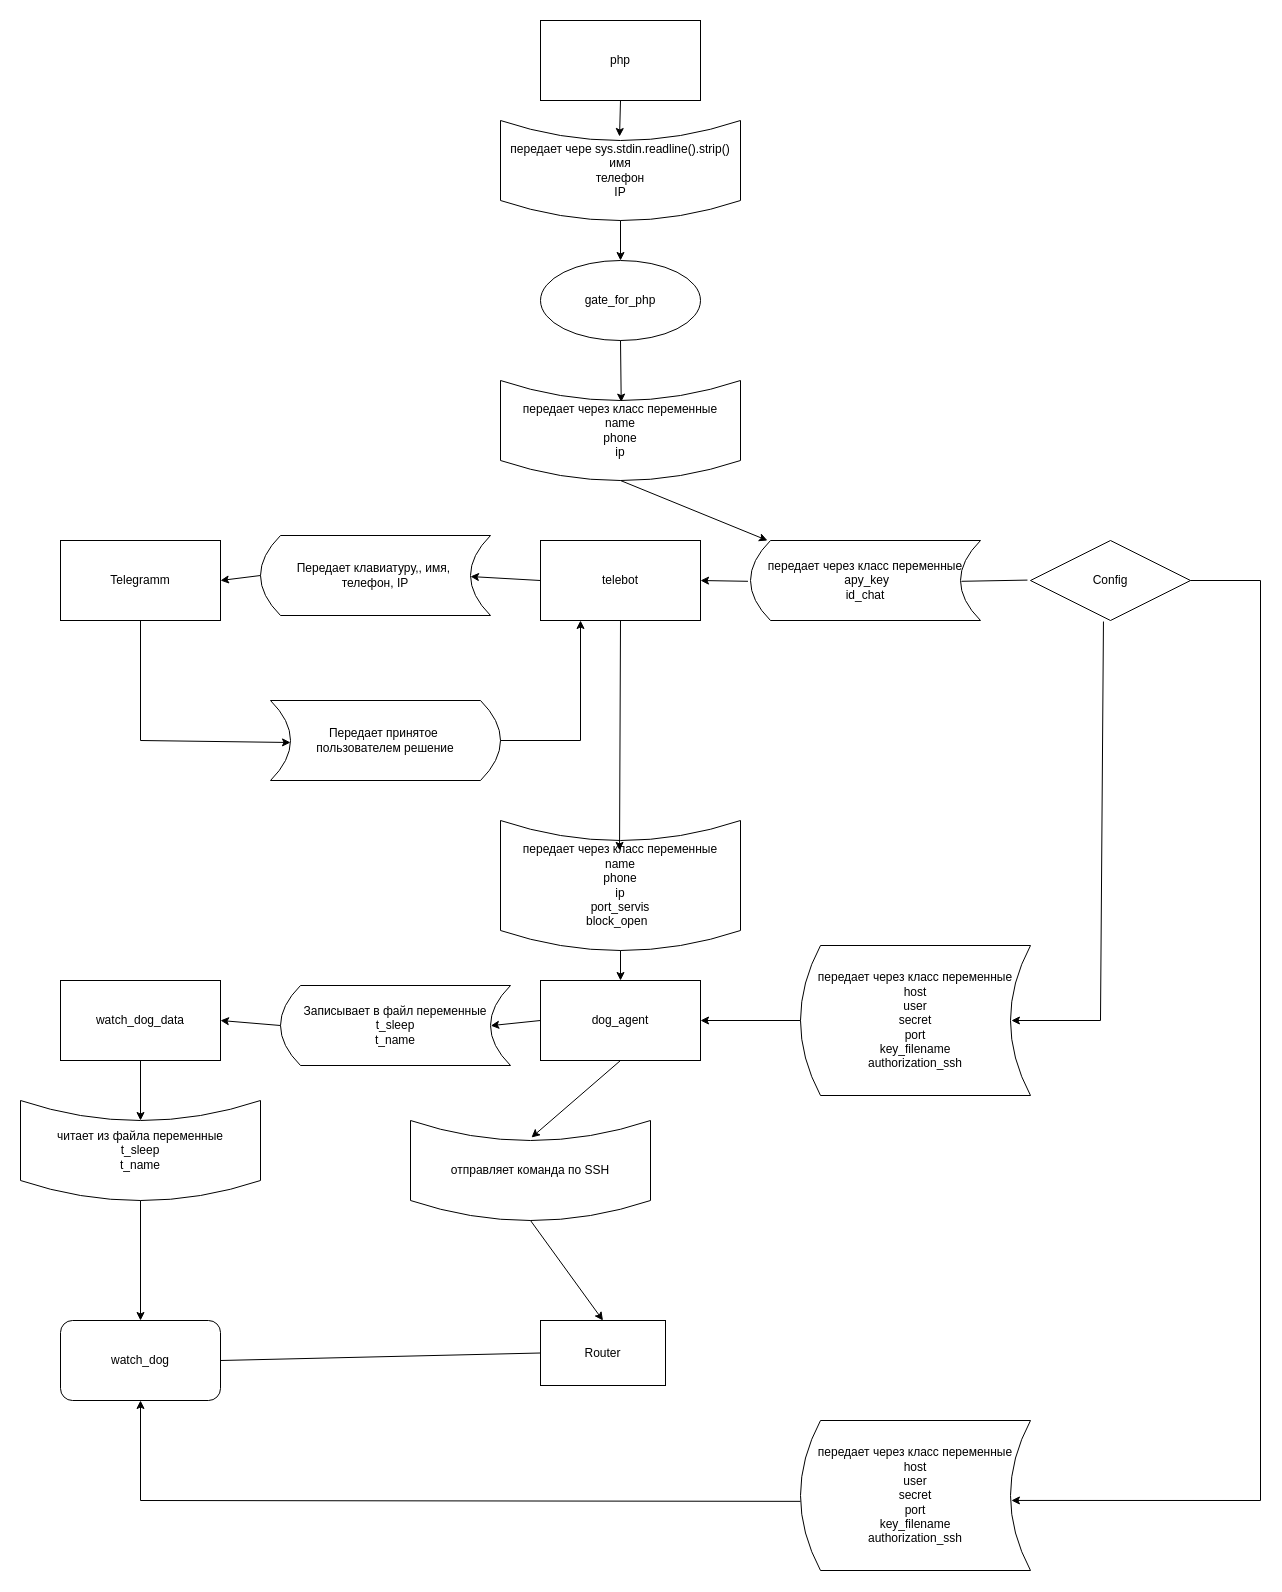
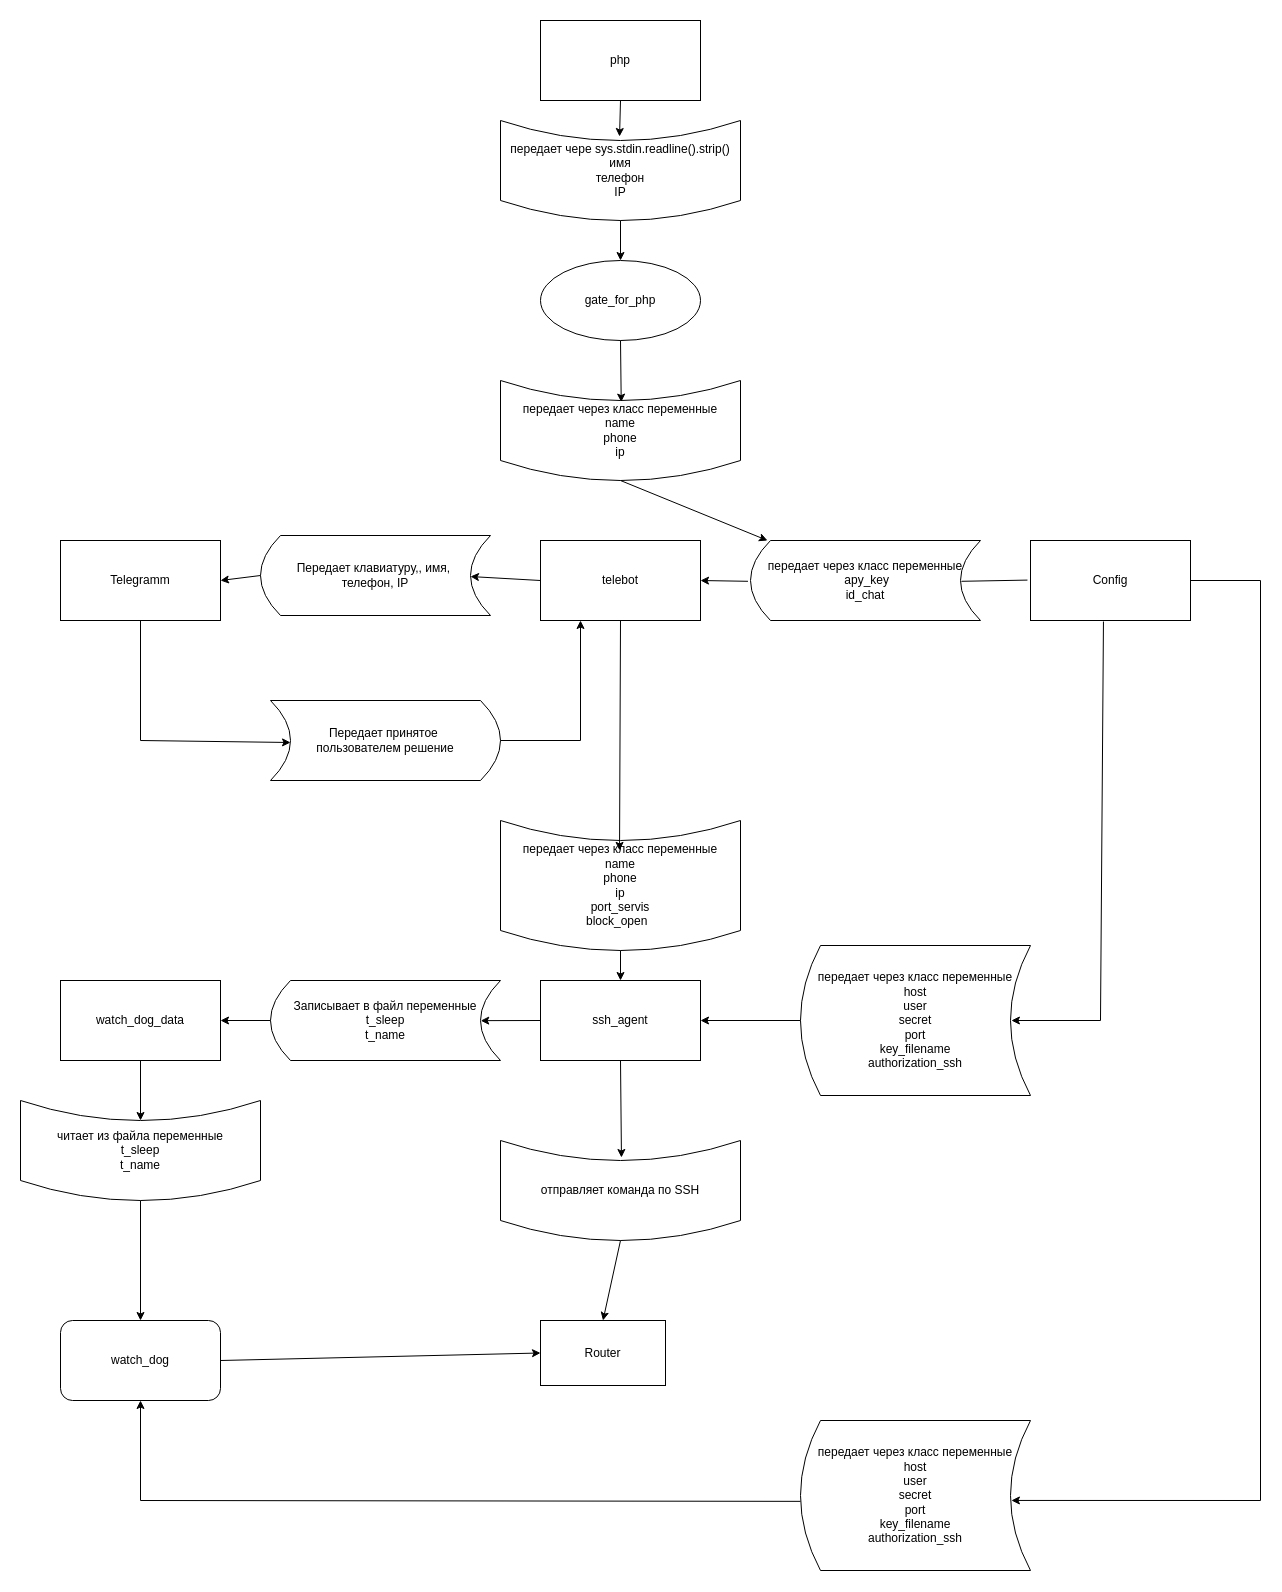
- <mxCell id="5" value="Config" style="rhombus;whiteSpace=wrap;html=1;" vertex="1" parent="1"><mxGeometry x="1030" y="540" width="160" height="80" as="geometry" /></mxCell>
+ <mxCell id="5" value="Config" style="rounded=0;whiteSpace=wrap;html=1;" vertex="1" parent="1"><mxGeometry x="1030" y="540" width="160" height="80" as="geometry" /></mxCell>
- <mxCell id="22" value="dog_agent" style="rounded=0;whiteSpace=wrap;html=1;" vertex="1" parent="1"><mxGeometry x="540" y="980" width="160" height="80" as="geometry" /></mxCell>
+ <mxCell id="22" value="ssh_agent" style="rounded=0;whiteSpace=wrap;html=1;" vertex="1" parent="1"><mxGeometry x="540" y="980" width="160" height="80" as="geometry" /></mxCell>
- <mxCell id="29" value="&lt;div&gt;Записывает в файл переменные&lt;/div&gt;&lt;div&gt;t_sleep&lt;/div&gt;t_name" style="shape=dataStorage;whiteSpace=wrap;html=1;fixedSize=1;" vertex="1" parent="1"><mxGeometry x="280" y="985" width="230" height="80" as="geometry" /></mxCell>
+ <mxCell id="29" value="&lt;div&gt;Записывает в файл переменные&lt;/div&gt;&lt;div&gt;t_sleep&lt;/div&gt;t_name" style="shape=dataStorage;whiteSpace=wrap;html=1;fixedSize=1;" vertex="1" parent="1"><mxGeometry x="270" y="980" width="230" height="80" as="geometry" /></mxCell>
- <mxCell id="33" value="отправляет команда по SSH" style="shape=dataStorage;whiteSpace=wrap;html=1;fixedSize=1;direction=north;" vertex="1" parent="1"><mxGeometry x="410" y="1120" width="240" height="100" as="geometry" /></mxCell>
+ <mxCell id="33" value="отправляет команда по SSH" style="shape=dataStorage;whiteSpace=wrap;html=1;fixedSize=1;direction=north;" vertex="1" parent="1"><mxGeometry x="500" y="1140" width="240" height="100" as="geometry" /></mxCell>
- <mxCell id="41" value="" style="endArrow=none;html=1;rounded=0;exitX=1;exitY=0.5;exitDx=0;exitDy=0;entryX=0;entryY=0.5;entryDx=0;entryDy=0;" edge="1" parent="1" source="37" target="34"><mxGeometry width="50" height="50" relative="1" as="geometry"><mxPoint x="510" y="1150" as="sourcePoint" /><mxPoint x="560" y="1100" as="targetPoint" /></mxGeometry></mxCell>
+ <mxCell id="41" value="" style="endArrow=classic;html=1;rounded=0;exitX=1;exitY=0.5;exitDx=0;exitDy=0;entryX=0;entryY=0.5;entryDx=0;entryDy=0;" edge="1" parent="1" source="37" target="34"><mxGeometry width="50" height="50" relative="1" as="geometry"><mxPoint x="510" y="1150" as="sourcePoint" /><mxPoint x="560" y="1100" as="targetPoint" /></mxGeometry></mxCell>
